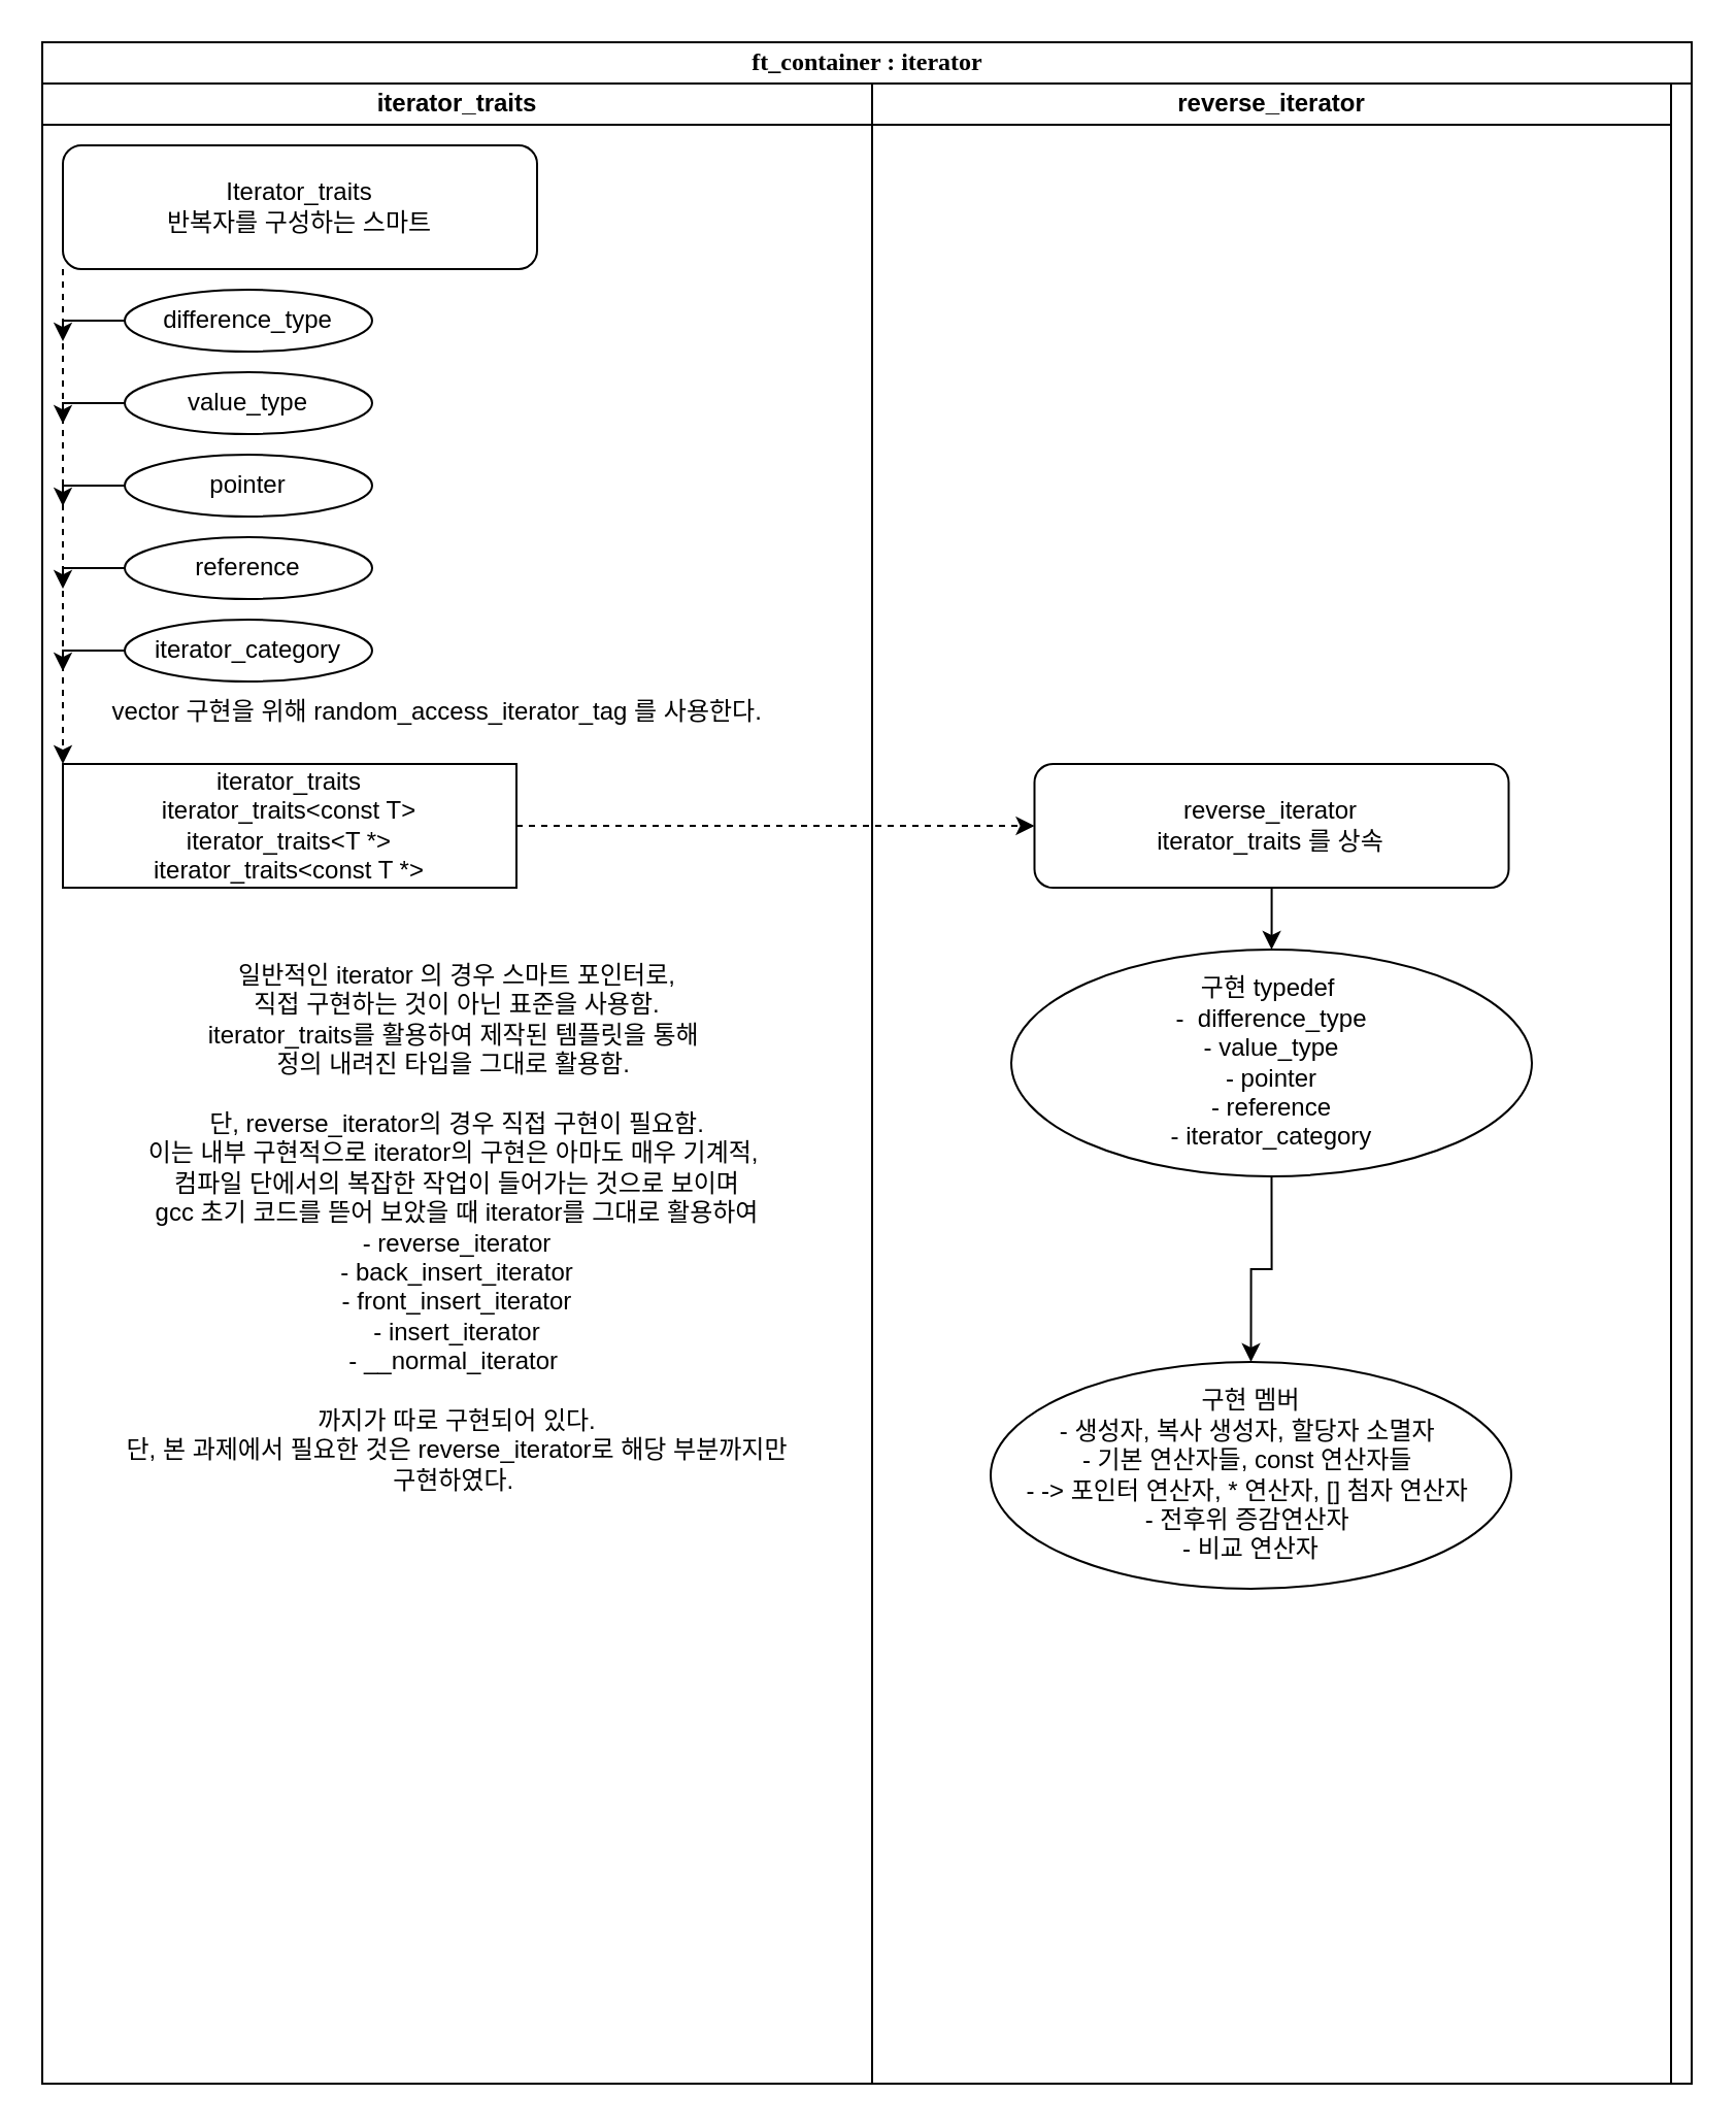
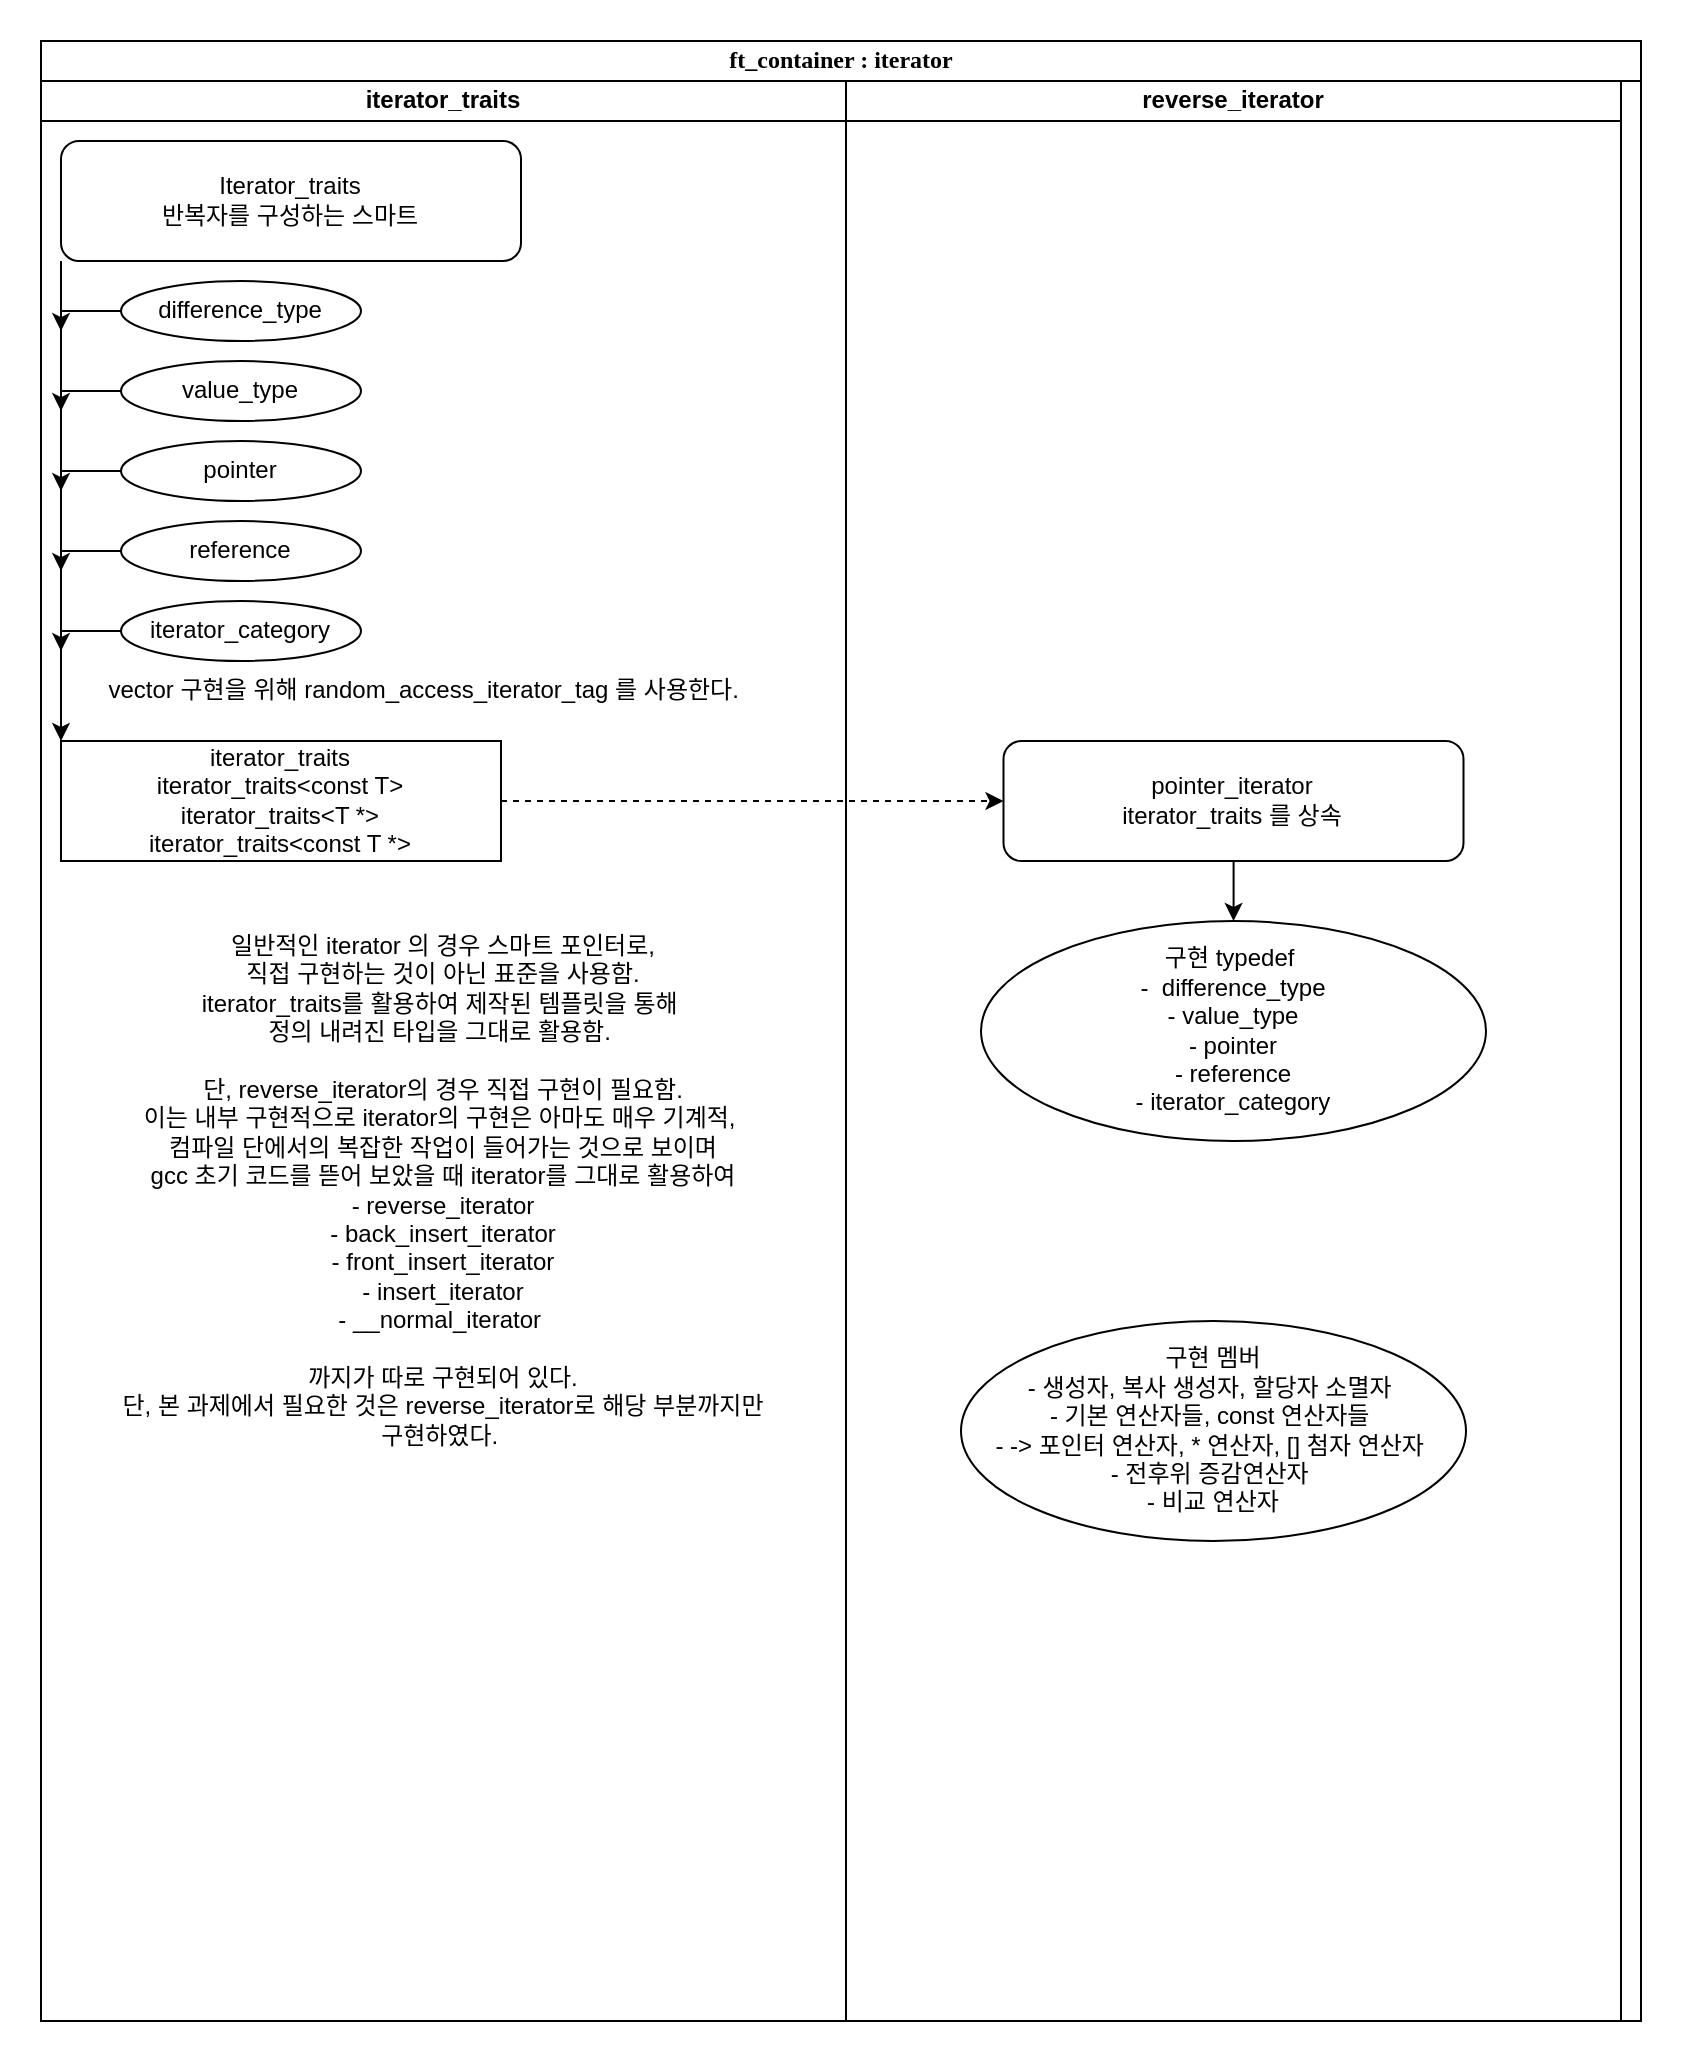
- <mxCell id="4" style="edgeStyle=orthogonalEdgeStyle;rounded=0;orthogonalLoop=1;jettySize=auto;html=1;entryX=0;entryY=0;entryDx=0;entryDy=0;dashed=1;" edge="1" parent="3" source="5" target="11"><mxGeometry relative="1" as="geometry"><Array as="points"><mxPoint x="10" y="140" /><mxPoint x="10" y="140" /></Array></mxGeometry></mxCell>
+ <mxCell id="4" style="edgeStyle=orthogonalEdgeStyle;rounded=0;orthogonalLoop=1;jettySize=auto;html=1;entryX=0;entryY=0;entryDx=0;entryDy=0;" edge="1" parent="3" source="5" target="11"><mxGeometry relative="1" as="geometry"><Array as="points"><mxPoint x="10" y="140" /><mxPoint x="10" y="140" /></Array></mxGeometry></mxCell>
- <mxCell id="16" value="reverse_iterator&lt;br&gt;iterator_traits 를 상속" style="rounded=1;whiteSpace=wrap;html=1;" vertex="1" parent="14"><mxGeometry x="78.75" y="330" width="230" height="60" as="geometry" /></mxCell>
+ <mxCell id="16" value="pointer_iterator&lt;br&gt;iterator_traits 를 상속" style="rounded=1;whiteSpace=wrap;html=1;" vertex="1" parent="14"><mxGeometry x="78.75" y="330" width="230" height="60" as="geometry" /></mxCell>
- <mxCell id="17" value="" style="edgeStyle=orthogonalEdgeStyle;rounded=0;orthogonalLoop=1;jettySize=auto;html=1;" edge="1" parent="14" source="18" target="19"><mxGeometry relative="1" as="geometry" /></mxCell>
